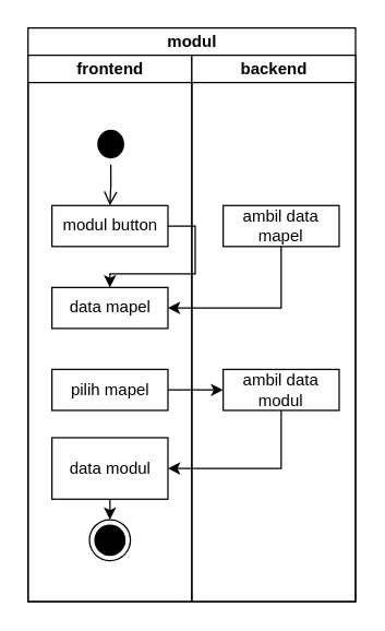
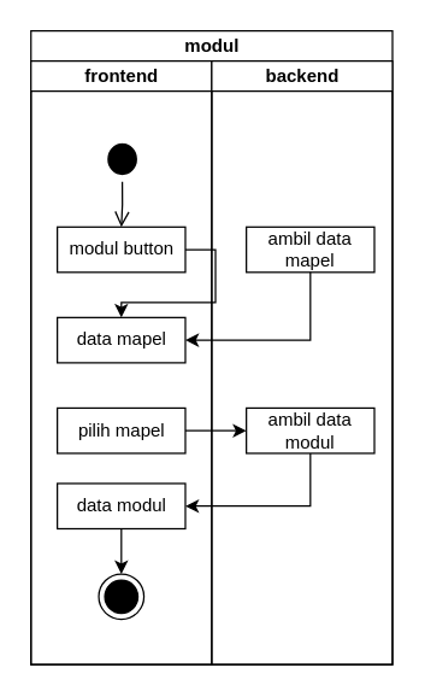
- <mxCell id="10" value="data modul" style="html=1;whiteSpace=wrap;" parent="3" vertex="1"><mxGeometry x="17.5" y="280" width="85" height="45" as="geometry" /></mxCell>
+ <mxCell id="10" value="data modul" style="html=1;whiteSpace=wrap;" parent="3" vertex="1"><mxGeometry x="17.5" y="280" width="85" height="30" as="geometry" /></mxCell>
